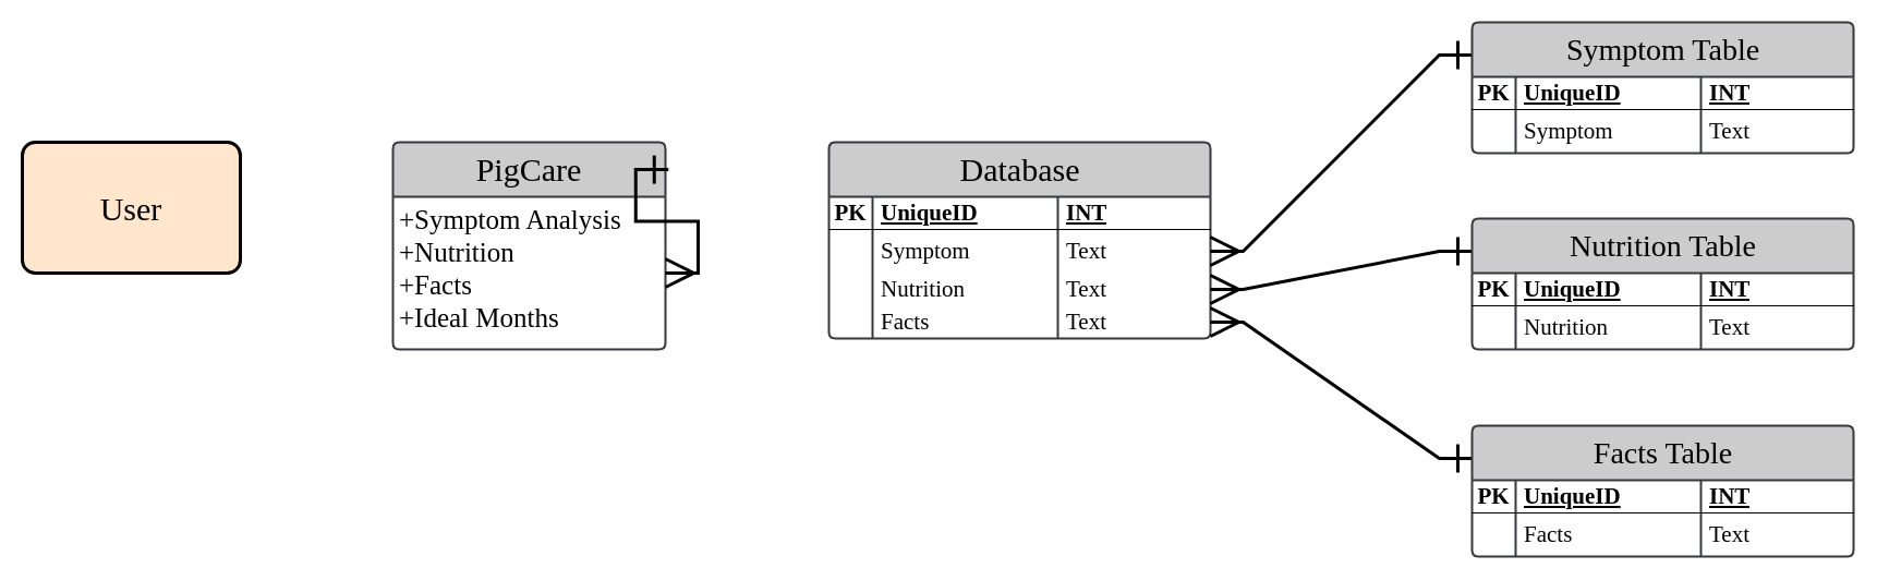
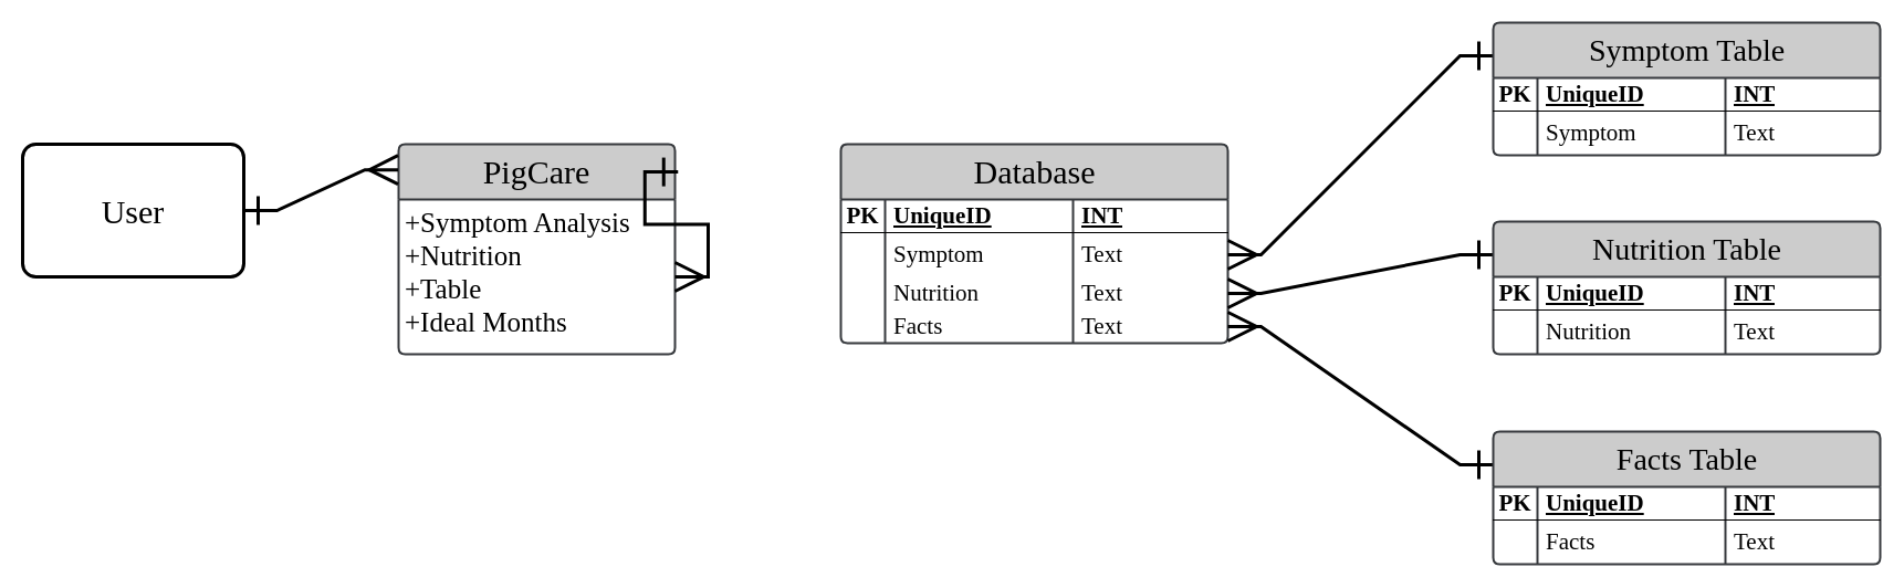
+ <mxCell id="53" value="" style="edgeStyle=entityRelationEdgeStyle;rounded=0;orthogonalLoop=1;jettySize=auto;html=1;exitX=1;exitY=0.5;exitDx=0;exitDy=0;entryX=-0.002;entryY=0.122;entryDx=0;entryDy=0;entryPerimeter=0;fontFamily=Times New Roman;fontSize=14;fontColor=default;startSize=22;startArrow=ERone;startFill=0;endSize=22;endArrow=ERmany;endFill=0;strokeWidth=3;" edge="1" parent="1" source="2" target="3"><mxGeometry relative="1" as="geometry"><mxPoint x="220" y="189" as="sourcePoint" /><mxPoint x="368" y="130" as="targetPoint" /></mxGeometry></mxCell>
- <mxCell id="2" value="&lt;font style=&quot;font-size: 30px;&quot;&gt;User&lt;/font&gt;" style="rounded=1;arcSize=10;whiteSpace=wrap;html=1;align=center;fontFamily=Times New Roman;fontSize=35;strokeWidth=3;fillColor=#ffe6cc;" vertex="1" parent="1"><mxGeometry x="20" y="130" width="200" height="120" as="geometry" /></mxCell>
+ <mxCell id="2" value="&lt;font style=&quot;font-size: 30px;&quot;&gt;User&lt;/font&gt;" style="rounded=1;arcSize=10;whiteSpace=wrap;html=1;align=center;fontFamily=Times New Roman;fontSize=35;strokeWidth=3;" vertex="1" parent="1"><mxGeometry x="20" y="130" width="200" height="120" as="geometry" /></mxCell>
- <mxCell id="4" value="&lt;font style=&quot;font-size: 25px;&quot;&gt;+Symptom Analysis&lt;br&gt;+Nutrition&lt;br&gt;+Facts&lt;br&gt;+Ideal Months&amp;nbsp;&lt;/font&gt;" style="align=left;strokeColor=none;fillColor=none;spacingLeft=4;fontSize=12;verticalAlign=top;resizable=0;rotatable=0;part=1;html=1;fontFamily=Times New Roman;" vertex="1" parent="3"><mxGeometry y="50" width="250" height="140" as="geometry" /></mxCell>
+ <mxCell id="4" value="&lt;font style=&quot;font-size: 25px;&quot;&gt;+Symptom Analysis&lt;br&gt;+Nutrition&lt;br&gt;+Table&lt;br&gt;+Ideal Months&amp;nbsp;&lt;/font&gt;" style="align=left;strokeColor=none;fillColor=none;spacingLeft=4;fontSize=12;verticalAlign=top;resizable=0;rotatable=0;part=1;html=1;fontFamily=Times New Roman;" vertex="1" parent="3"><mxGeometry y="50" width="250" height="140" as="geometry" /></mxCell>
